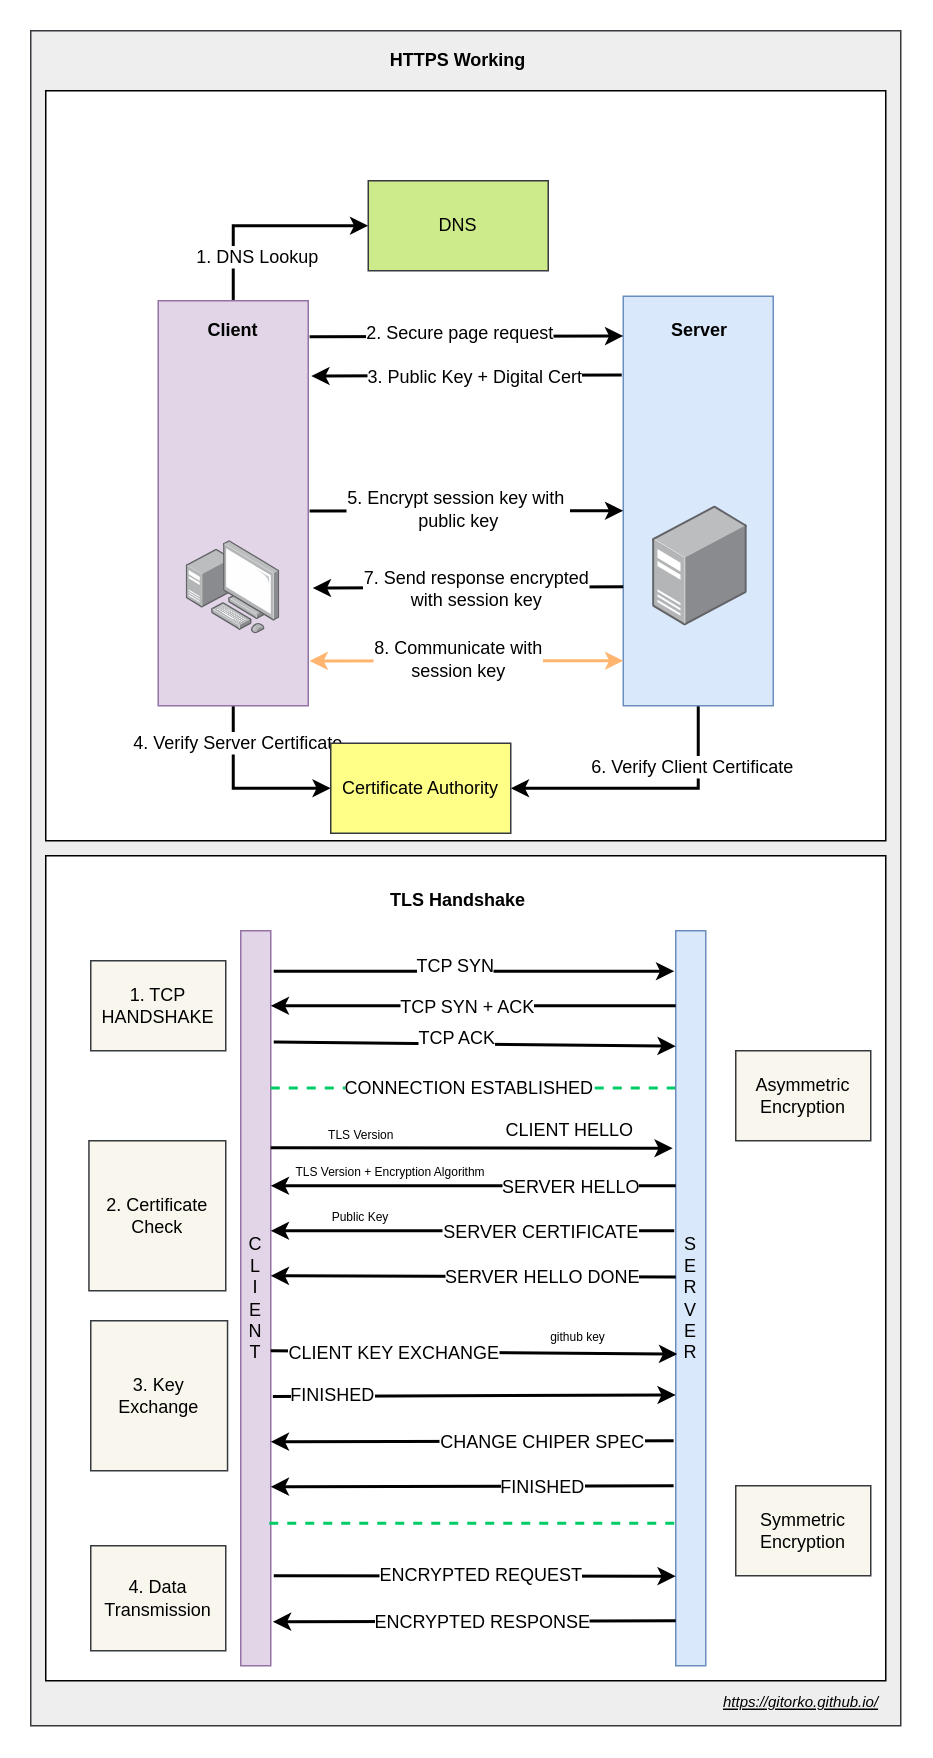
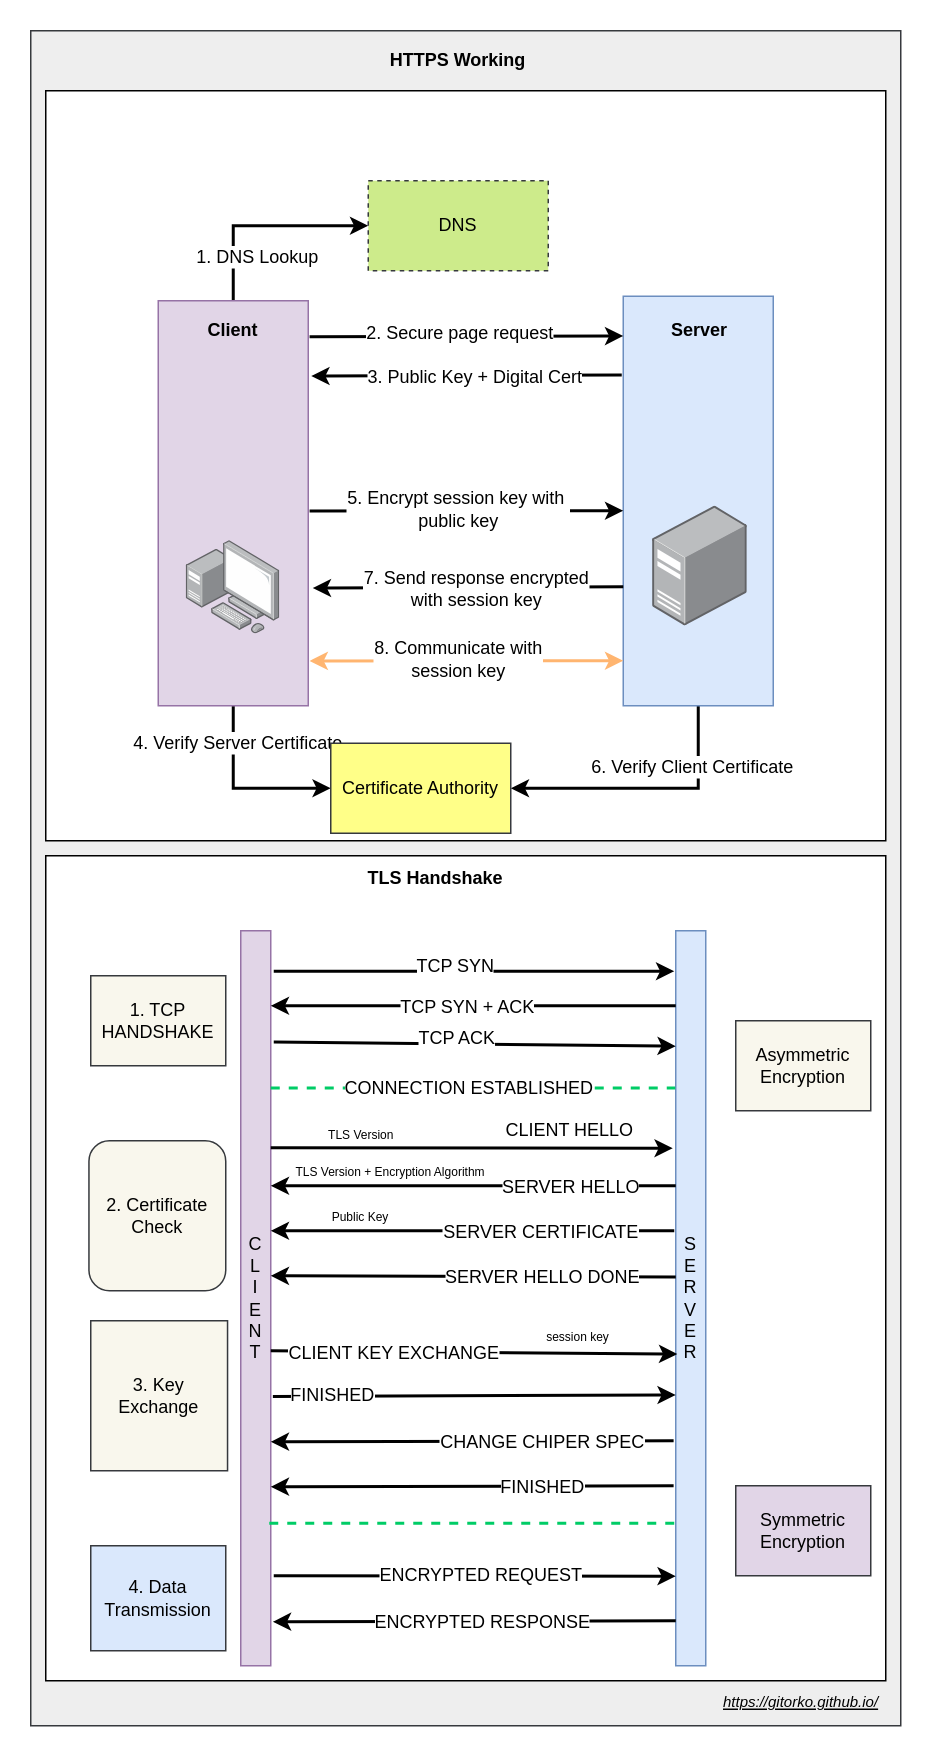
- <mxCell id="17" value="DNS" style="rounded=0;whiteSpace=wrap;html=1;fillColor=#cdeb8b;strokeColor=#36393d;" vertex="1" parent="1"><mxGeometry x="245" y="120" width="120" height="60" as="geometry" /></mxCell>
+ <mxCell id="17" value="DNS" style="rounded=0;whiteSpace=wrap;html=1;fillColor=#cdeb8b;strokeColor=#36393d;dashed=1;" vertex="1" parent="1"><mxGeometry x="245" y="120" width="120" height="60" as="geometry" /></mxCell>
- <mxCell id="33" value="TLS Handshake" style="text;html=1;strokeColor=none;fillColor=none;align=center;verticalAlign=middle;whiteSpace=wrap;rounded=0;fontStyle=1" vertex="1" parent="1"><mxGeometry x="255" y="590" width="100" height="20" as="geometry" /></mxCell>
+ <mxCell id="33" value="TLS Handshake" style="text;html=1;strokeColor=none;fillColor=none;align=center;verticalAlign=middle;whiteSpace=wrap;rounded=0;fontStyle=1" vertex="1" parent="1"><mxGeometry x="240" y="575" width="100" height="20" as="geometry" /></mxCell>
- <mxCell id="44" value="1. TCP&lt;br&gt;HANDSHAKE" style="rounded=0;whiteSpace=wrap;html=1;fillColor=#f9f7ed;strokeColor=#36393d;" vertex="1" parent="1"><mxGeometry x="60" y="640" width="90" height="60" as="geometry" /></mxCell>
+ <mxCell id="44" value="1. TCP&lt;br&gt;HANDSHAKE" style="rounded=0;whiteSpace=wrap;html=1;fillColor=#f9f7ed;strokeColor=#36393d;" vertex="1" parent="1"><mxGeometry x="60" y="650" width="90" height="60" as="geometry" /></mxCell>
- <mxCell id="61" value="Asymmetric&lt;br&gt;Encryption" style="rounded=0;whiteSpace=wrap;html=1;fillColor=#f9f7ed;strokeColor=#36393d;" vertex="1" parent="1"><mxGeometry x="490" y="700" width="90" height="60" as="geometry" /></mxCell>
+ <mxCell id="61" value="Asymmetric&lt;br&gt;Encryption" style="rounded=0;whiteSpace=wrap;html=1;fillColor=#f9f7ed;strokeColor=#36393d;" vertex="1" parent="1"><mxGeometry x="490" y="680" width="90" height="60" as="geometry" /></mxCell>
- <mxCell id="45" value="2. Certificate Check" style="rounded=0;whiteSpace=wrap;html=1;fillColor=#f9f7ed;strokeColor=#36393d;" vertex="1" parent="1"><mxGeometry x="58.8" y="760" width="91.2" height="100" as="geometry" /></mxCell>
+ <mxCell id="45" value="2. Certificate Check" style="whiteSpace=wrap;html=1;fillColor=#f9f7ed;strokeColor=#36393d;rounded=1;" vertex="1" parent="1"><mxGeometry x="58.8" y="760" width="91.2" height="100" as="geometry" /></mxCell>
- <mxCell id="54" value="&lt;font style=&quot;font-size: 8px&quot;&gt;github key&lt;/font&gt;" style="text;html=1;strokeColor=none;fillColor=none;align=center;verticalAlign=middle;whiteSpace=wrap;rounded=0;" vertex="1" parent="1"><mxGeometry x="340" y="880" width="90" height="20" as="geometry" /></mxCell>
+ <mxCell id="54" value="&lt;font style=&quot;font-size: 8px&quot;&gt;session key&lt;/font&gt;" style="text;html=1;strokeColor=none;fillColor=none;align=center;verticalAlign=middle;whiteSpace=wrap;rounded=0;" vertex="1" parent="1"><mxGeometry x="340" y="880" width="90" height="20" as="geometry" /></mxCell>
- <mxCell id="62" value="Symmetric&lt;br&gt;Encryption" style="rounded=0;whiteSpace=wrap;html=1;fillColor=#f9f7ed;strokeColor=#36393d;" vertex="1" parent="1"><mxGeometry x="490" y="990" width="90" height="60" as="geometry" /></mxCell>
+ <mxCell id="62" value="Symmetric&lt;br&gt;Encryption" style="rounded=0;whiteSpace=wrap;html=1;fillColor=#e1d5e7;strokeColor=#36393d;" vertex="1" parent="1"><mxGeometry x="490" y="990" width="90" height="60" as="geometry" /></mxCell>
- <mxCell id="64" value="4. Data Transmission" style="rounded=0;whiteSpace=wrap;html=1;fillColor=#f9f7ed;strokeColor=#36393d;" vertex="1" parent="1"><mxGeometry x="60" y="1030" width="90" height="70" as="geometry" /></mxCell>
+ <mxCell id="64" value="4. Data Transmission" style="rounded=0;whiteSpace=wrap;html=1;fillColor=#dae8fc;strokeColor=#36393d;" vertex="1" parent="1"><mxGeometry x="60" y="1030" width="90" height="70" as="geometry" /></mxCell>
